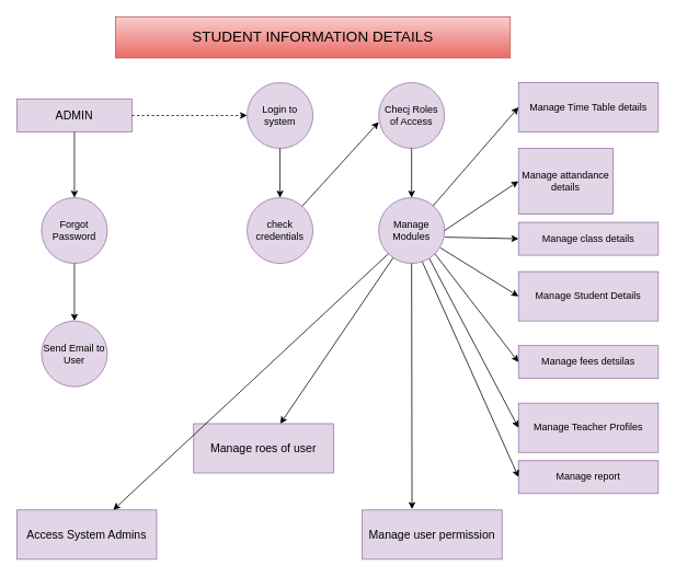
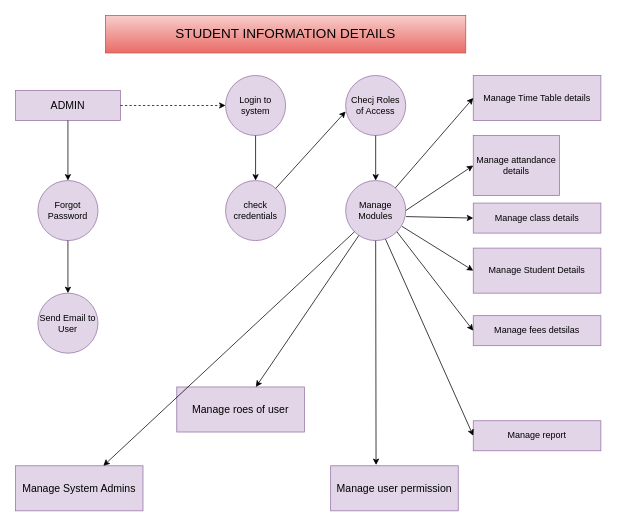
- <mxCell id="32" value="" style="endArrow=classic;html=1;rounded=0;exitX=0.769;exitY=0.925;exitDx=0;exitDy=0;exitPerimeter=0;entryX=0;entryY=0.5;entryDx=0;entryDy=0;" edge="1" parent="1" source="10" target="16"><mxGeometry width="50" height="50" relative="1" as="geometry"><mxPoint x="520" y="330" as="sourcePoint" /><mxPoint x="570" y="370" as="targetPoint" /></mxGeometry></mxCell>
- <mxCell id="16" value="Manage Teacher Profiles" style="rounded=0;whiteSpace=wrap;html=1;fillColor=#e1d5e7;strokeColor=#9673a6;" vertex="1" parent="1"><mxGeometry x="630" y="490" width="170" height="60" as="geometry" /></mxCell>
- <mxCell id="18" value="&lt;font style=&quot;font-size: 14px;&quot;&gt;Access System Admins&lt;/font&gt;" style="rounded=0;whiteSpace=wrap;html=1;fillColor=#e1d5e7;strokeColor=#9673a6;" vertex="1" parent="1"><mxGeometry x="20" y="620" width="170" height="60" as="geometry" /></mxCell>
+ <mxCell id="18" value="&lt;font style=&quot;font-size: 14px;&quot;&gt;Manage System Admins&lt;/font&gt;" style="rounded=0;whiteSpace=wrap;html=1;fillColor=#e1d5e7;strokeColor=#9673a6;" vertex="1" parent="1"><mxGeometry x="20" y="620" width="170" height="60" as="geometry" /></mxCell>
